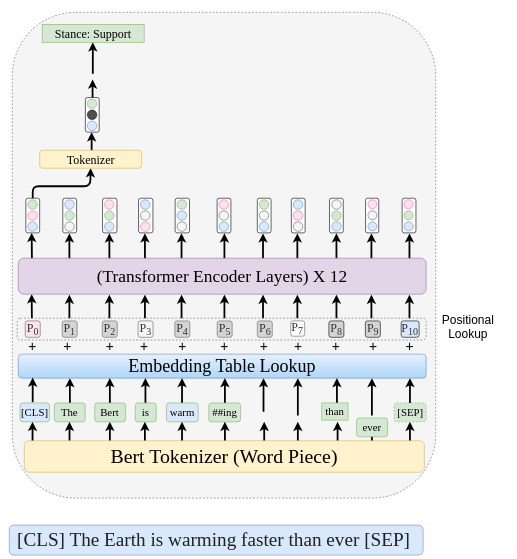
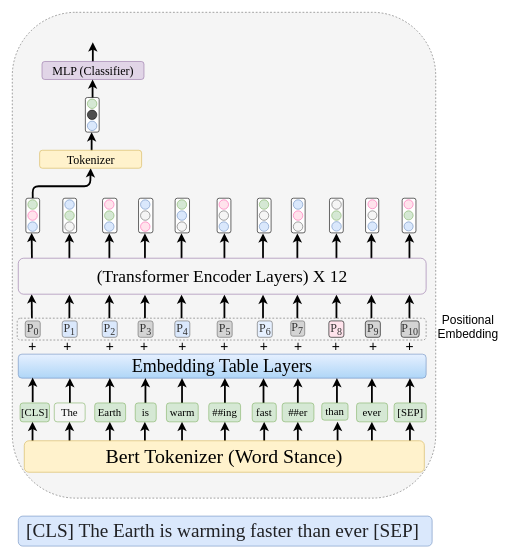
- <mxCell id="155" value="&lt;span style=&quot;font-size: 20px&quot;&gt;&lt;font face=&quot;Times New Roman&quot;&gt;Stance: Support&lt;/font&gt;&lt;/span&gt;" style="text;html=1;strokeColor=#82b366;fillColor=#d5e8d4;align=center;verticalAlign=middle;whiteSpace=wrap;rounded=0;" parent="144" vertex="1"><mxGeometry x="0.28" width="170" height="30" as="geometry" /></mxCell>
+ <mxCell id="147" value="&lt;span style=&quot;font-size: 20px&quot;&gt;&lt;font face=&quot;Times New Roman&quot;&gt;MLP (Classifier)&lt;/font&gt;&lt;/span&gt;" style="rounded=1;whiteSpace=wrap;html=1;fillColor=#e1d5e7;strokeColor=#9673a6;" parent="144" vertex="1"><mxGeometry y="62" width="170" height="30" as="geometry" /></mxCell>
- <mxCell id="88" value="&lt;font face=&quot;Times New Roman&quot; style=&quot;font-size: 29px&quot;&gt;(Transformer Encoder Layers) X 12&lt;/font&gt;" style="rounded=1;whiteSpace=wrap;html=1;fillColor=#e1d5e7;strokeColor=#9673a6;" parent="1" vertex="1"><mxGeometry x="30" y="430" width="680" height="60" as="geometry" /></mxCell>
+ <mxCell id="88" value="&lt;font face=&quot;Times New Roman&quot; style=&quot;font-size: 29px&quot;&gt;(Transformer Encoder Layers) X 12&lt;/font&gt;" style="rounded=1;whiteSpace=wrap;html=1;fillColor=#f5f5f5;strokeColor=#9673a6;" parent="1" vertex="1"><mxGeometry x="30" y="430" width="680" height="60" as="geometry" /></mxCell>
- <mxCell id="11" value="&lt;font style=&quot;font-size: 20px&quot;&gt;Positional Lookup&lt;/font&gt;" style="text;html=1;strokeColor=none;fillColor=none;align=center;verticalAlign=middle;whiteSpace=wrap;rounded=0;" parent="1" vertex="1"><mxGeometry x="720" y="524.2" width="119.81" height="40" as="geometry" /></mxCell>
+ <mxCell id="11" value="&lt;font style=&quot;font-size: 20px&quot;&gt;Positional Embedding&lt;/font&gt;" style="text;html=1;strokeColor=none;fillColor=none;align=center;verticalAlign=middle;whiteSpace=wrap;rounded=0;" parent="1" vertex="1"><mxGeometry x="720" y="524.2" width="119.81" height="40" as="geometry" /></mxCell>
- <mxCell id="67" value="&lt;span style=&quot;font-size: 20px&quot;&gt;&lt;font face=&quot;Times New Roman&quot; style=&quot;font-size: 20px&quot;&gt;P&lt;sub&gt;0&lt;/sub&gt;&lt;/font&gt;&lt;/span&gt;" style="rounded=1;whiteSpace=wrap;html=1;strokeWidth=1;strokeColor=#666666;fontColor=#333333;fillColor=#ffe3ec;" parent="64" vertex="1"><mxGeometry x="13.41" y="4.555" width="25" height="27.315" as="geometry" /></mxCell>
+ <mxCell id="67" value="&lt;span style=&quot;font-size: 20px&quot;&gt;&lt;font face=&quot;Times New Roman&quot; style=&quot;font-size: 20px&quot;&gt;P&lt;sub&gt;0&lt;/sub&gt;&lt;/font&gt;&lt;/span&gt;" style="rounded=1;whiteSpace=wrap;html=1;strokeWidth=1;strokeColor=#666666;fontColor=#333333;fillColor=#D4D4D4;" parent="64" vertex="1"><mxGeometry x="13.41" y="4.555" width="25" height="27.315" as="geometry" /></mxCell>
- <mxCell id="66" value="&lt;font style=&quot;font-size: 20px&quot;&gt;&lt;span style=&quot;font-family: &amp;#34;times new roman&amp;#34;&quot;&gt;P&lt;/span&gt;&lt;sub style=&quot;font-family: &amp;#34;times new roman&amp;#34;&quot;&gt;1&lt;/sub&gt;&lt;/font&gt;" style="rounded=1;whiteSpace=wrap;html=1;strokeWidth=1;strokeColor=#666666;fontColor=#333333;fillColor=#D4D4D4;" parent="64" vertex="1"><mxGeometry x="75.05" y="4.555" width="25" height="27.315" as="geometry" /></mxCell>
+ <mxCell id="66" value="&lt;font style=&quot;font-size: 20px&quot;&gt;&lt;span style=&quot;font-family: &amp;#34;times new roman&amp;#34;&quot;&gt;P&lt;/span&gt;&lt;sub style=&quot;font-family: &amp;#34;times new roman&amp;#34;&quot;&gt;1&lt;/sub&gt;&lt;/font&gt;" style="rounded=1;whiteSpace=wrap;html=1;strokeWidth=1;strokeColor=#666666;fontColor=#333333;fillColor=#dae8fc;" parent="64" vertex="1"><mxGeometry x="75.05" y="4.555" width="25" height="27.315" as="geometry" /></mxCell>
- <mxCell id="68" value="&lt;font style=&quot;font-size: 20px&quot;&gt;&lt;span style=&quot;font-family: &amp;#34;times new roman&amp;#34;&quot;&gt;P&lt;/span&gt;&lt;sub style=&quot;font-family: &amp;#34;times new roman&amp;#34;&quot;&gt;2&lt;/sub&gt;&lt;/font&gt;" style="rounded=1;whiteSpace=wrap;html=1;strokeWidth=1;strokeColor=#666666;fontColor=#333333;fillColor=#D4D4D4;" vertex="1" parent="64"><mxGeometry x="141.81" y="4.555" width="25" height="27.315" as="geometry" /></mxCell>
+ <mxCell id="68" value="&lt;font style=&quot;font-size: 20px&quot;&gt;&lt;span style=&quot;font-family: &amp;#34;times new roman&amp;#34;&quot;&gt;P&lt;/span&gt;&lt;sub style=&quot;font-family: &amp;#34;times new roman&amp;#34;&quot;&gt;2&lt;/sub&gt;&lt;/font&gt;" style="rounded=1;whiteSpace=wrap;html=1;strokeWidth=1;strokeColor=#666666;fontColor=#333333;fillColor=#dae8fc;" vertex="1" parent="64"><mxGeometry x="141.81" y="4.555" width="25" height="27.315" as="geometry" /></mxCell>
- <mxCell id="69" value="&lt;font style=&quot;font-size: 20px&quot;&gt;&lt;span style=&quot;font-family: &amp;#34;times new roman&amp;#34;&quot;&gt;P&lt;/span&gt;&lt;sub style=&quot;font-family: &amp;#34;times new roman&amp;#34;&quot;&gt;3&lt;/sub&gt;&lt;/font&gt;" style="rounded=1;whiteSpace=wrap;html=1;strokeWidth=1;strokeColor=#666666;fontColor=#333333;fillColor=#f5f5f5;" vertex="1" parent="64"><mxGeometry x="201.53" y="4.555" width="25" height="27.315" as="geometry" /></mxCell>
+ <mxCell id="69" value="&lt;font style=&quot;font-size: 20px&quot;&gt;&lt;span style=&quot;font-family: &amp;#34;times new roman&amp;#34;&quot;&gt;P&lt;/span&gt;&lt;sub style=&quot;font-family: &amp;#34;times new roman&amp;#34;&quot;&gt;3&lt;/sub&gt;&lt;/font&gt;" style="rounded=1;whiteSpace=wrap;html=1;strokeWidth=1;strokeColor=#666666;fontColor=#333333;fillColor=#D4D4D4;" vertex="1" parent="64"><mxGeometry x="201.53" y="4.555" width="25" height="27.315" as="geometry" /></mxCell>
- <mxCell id="70" value="&lt;font style=&quot;font-size: 20px&quot;&gt;&lt;span style=&quot;font-family: &amp;#34;times new roman&amp;#34;&quot;&gt;P&lt;/span&gt;&lt;sub style=&quot;font-family: &amp;#34;times new roman&amp;#34;&quot;&gt;4&lt;/sub&gt;&lt;/font&gt;" style="rounded=1;whiteSpace=wrap;html=1;strokeWidth=1;strokeColor=#666666;fontColor=#333333;fillColor=#D4D4D4;" vertex="1" parent="64"><mxGeometry x="262.81" y="4.555" width="25" height="27.315" as="geometry" /></mxCell>
+ <mxCell id="70" value="&lt;font style=&quot;font-size: 20px&quot;&gt;&lt;span style=&quot;font-family: &amp;#34;times new roman&amp;#34;&quot;&gt;P&lt;/span&gt;&lt;sub style=&quot;font-family: &amp;#34;times new roman&amp;#34;&quot;&gt;4&lt;/sub&gt;&lt;/font&gt;" style="rounded=1;whiteSpace=wrap;html=1;strokeWidth=1;strokeColor=#666666;fontColor=#333333;fillColor=#dae8fc;" vertex="1" parent="64"><mxGeometry x="262.81" y="4.555" width="25" height="27.315" as="geometry" /></mxCell>
- <mxCell id="73" value="&lt;font style=&quot;font-size: 20px&quot;&gt;&lt;span style=&quot;font-family: &amp;#34;times new roman&amp;#34;&quot;&gt;P&lt;/span&gt;&lt;sub style=&quot;font-family: &amp;#34;times new roman&amp;#34;&quot;&gt;6&lt;/sub&gt;&lt;/font&gt;" style="rounded=1;whiteSpace=wrap;html=1;strokeWidth=1;strokeColor=#666666;fontColor=#333333;fillColor=#D4D4D4;" parent="64" vertex="1"><mxGeometry x="400.31" y="4.555" width="25" height="27.315" as="geometry" /></mxCell>
+ <mxCell id="73" value="&lt;font style=&quot;font-size: 20px&quot;&gt;&lt;span style=&quot;font-family: &amp;#34;times new roman&amp;#34;&quot;&gt;P&lt;/span&gt;&lt;sub style=&quot;font-family: &amp;#34;times new roman&amp;#34;&quot;&gt;6&lt;/sub&gt;&lt;/font&gt;" style="rounded=1;whiteSpace=wrap;html=1;strokeWidth=1;strokeColor=#666666;fontColor=#333333;fillColor=#e6f0ff;" parent="64" vertex="1"><mxGeometry x="400.31" y="4.555" width="25" height="27.315" as="geometry" /></mxCell>
- <mxCell id="76" value="&lt;font style=&quot;font-size: 20px&quot;&gt;&lt;span style=&quot;font-family: &amp;#34;times new roman&amp;#34;&quot;&gt;P&lt;/span&gt;&lt;sub style=&quot;font-family: &amp;#34;times new roman&amp;#34;&quot;&gt;7&lt;/sub&gt;&lt;/font&gt;" style="rounded=1;whiteSpace=wrap;html=1;strokeWidth=1;strokeColor=#666666;fontColor=#333333;fillColor=#ffffff;" parent="64" vertex="1"><mxGeometry x="456.06" y="4.56" width="23.29" height="25.44" as="geometry" /></mxCell>
+ <mxCell id="76" value="&lt;font style=&quot;font-size: 20px&quot;&gt;&lt;span style=&quot;font-family: &amp;#34;times new roman&amp;#34;&quot;&gt;P&lt;/span&gt;&lt;sub style=&quot;font-family: &amp;#34;times new roman&amp;#34;&quot;&gt;7&lt;/sub&gt;&lt;/font&gt;" style="rounded=1;whiteSpace=wrap;html=1;strokeWidth=1;strokeColor=#666666;fontColor=#333333;fillColor=#D4D4D4;" parent="64" vertex="1"><mxGeometry x="456.06" y="4.56" width="23.29" height="25.44" as="geometry" /></mxCell>
- <mxCell id="72" value="&lt;font style=&quot;font-size: 20px&quot;&gt;&lt;span style=&quot;color: rgb(51 , 51 , 51) ; font-family: &amp;#34;times new roman&amp;#34;&quot;&gt;P&lt;/span&gt;&lt;sub style=&quot;color: rgb(51 , 51 , 51) ; font-family: &amp;#34;times new roman&amp;#34;&quot;&gt;8&lt;/sub&gt;&lt;/font&gt;" style="rounded=1;whiteSpace=wrap;html=1;strokeWidth=1;fillColor=#D4D4D4;" parent="64" vertex="1"><mxGeometry x="519.66" y="4.555" width="25" height="27.315" as="geometry" /></mxCell>
+ <mxCell id="72" value="&lt;font style=&quot;font-size: 20px&quot;&gt;&lt;span style=&quot;color: rgb(51 , 51 , 51) ; font-family: &amp;#34;times new roman&amp;#34;&quot;&gt;P&lt;/span&gt;&lt;sub style=&quot;color: rgb(51 , 51 , 51) ; font-family: &amp;#34;times new roman&amp;#34;&quot;&gt;8&lt;/sub&gt;&lt;/font&gt;" style="rounded=1;whiteSpace=wrap;html=1;strokeWidth=1;fillColor=#ffe3ec;" parent="64" vertex="1"><mxGeometry x="519.66" y="4.555" width="25" height="27.315" as="geometry" /></mxCell>
- <mxCell id="75" value="&lt;font style=&quot;font-size: 20px&quot;&gt;&lt;span style=&quot;color: rgb(51 , 51 , 51) ; font-family: &amp;#34;times new roman&amp;#34;&quot;&gt;P&lt;/span&gt;&lt;sub style=&quot;color: rgb(51 , 51 , 51) ; font-family: &amp;#34;times new roman&amp;#34;&quot;&gt;10&lt;/sub&gt;&lt;/font&gt;" style="rounded=1;whiteSpace=wrap;html=1;strokeWidth=1;fillColor=#dae8fc;" parent="64" vertex="1"><mxGeometry x="640.15" y="4.555" width="30" height="27.31" as="geometry" /></mxCell>
+ <mxCell id="75" value="&lt;font style=&quot;font-size: 20px&quot;&gt;&lt;span style=&quot;color: rgb(51 , 51 , 51) ; font-family: &amp;#34;times new roman&amp;#34;&quot;&gt;P&lt;/span&gt;&lt;sub style=&quot;color: rgb(51 , 51 , 51) ; font-family: &amp;#34;times new roman&amp;#34;&quot;&gt;10&lt;/sub&gt;&lt;/font&gt;" style="rounded=1;whiteSpace=wrap;html=1;strokeWidth=1;fillColor=#D4D4D4;" parent="64" vertex="1"><mxGeometry x="640.15" y="4.555" width="30" height="27.31" as="geometry" /></mxCell>
- <mxCell id="6" value="&lt;font style=&quot;font-size: 30px&quot; face=&quot;Times New Roman&quot;&gt;Embedding Table Lookup&lt;/font&gt;" style="rounded=1;whiteSpace=wrap;html=1;strokeColor=#6c8ebf;fillColor=#E6F0FF;gradientColor=#AFD6F7;" parent="1" vertex="1"><mxGeometry x="30" y="590" width="680" height="40" as="geometry" /></mxCell>
+ <mxCell id="6" value="&lt;font style=&quot;font-size: 30px&quot; face=&quot;Times New Roman&quot;&gt;Embedding Table Layers&lt;/font&gt;" style="rounded=1;whiteSpace=wrap;html=1;strokeColor=#6c8ebf;fillColor=#E6F0FF;gradientColor=#AFD6F7;" parent="1" vertex="1"><mxGeometry x="30" y="590" width="680" height="40" as="geometry" /></mxCell>
- <mxCell id="25" value="&lt;font style=&quot;font-size: 18px&quot; face=&quot;Times New Roman&quot;&gt;than&lt;/font&gt;" style="whiteSpace=wrap;html=1;fillColor=#d5e8d4;strokeColor=#82b366;rounded=0;" parent="13" vertex="1"><mxGeometry x="115.996" y="41.42" width="43.76" height="28.69" as="geometry" /></mxCell>
+ <mxCell id="25" value="&lt;font style=&quot;font-size: 18px&quot; face=&quot;Times New Roman&quot;&gt;than&lt;/font&gt;" style="rounded=1;whiteSpace=wrap;html=1;fillColor=#d5e8d4;strokeColor=#82b366;" parent="13" vertex="1"><mxGeometry x="115.996" y="41.42" width="43.76" height="28.69" as="geometry" /></mxCell>
- <mxCell id="8" value="&lt;font style=&quot;font-size: 18px&quot; face=&quot;Times New Roman&quot;&gt;[CLS]&lt;/font&gt;" style="rounded=1;whiteSpace=wrap;html=1;fillColor=#dae8fc;strokeColor=#82b366;" parent="1" vertex="1"><mxGeometry x="33" y="671.31" width="49" height="31.52" as="geometry" /></mxCell>
+ <mxCell id="8" value="&lt;font style=&quot;font-size: 18px&quot; face=&quot;Times New Roman&quot;&gt;[CLS]&lt;/font&gt;" style="rounded=1;whiteSpace=wrap;html=1;fillColor=#d5e8d4;strokeColor=#82b366;" parent="1" vertex="1"><mxGeometry x="33" y="671.31" width="49" height="31.52" as="geometry" /></mxCell>
- <mxCell id="10" value="&lt;font style=&quot;font-size: 18px&quot; face=&quot;Times New Roman&quot;&gt;The&lt;/font&gt;" style="rounded=1;whiteSpace=wrap;html=1;fillColor=#d5e8d4;strokeColor=#82b366;" parent="1" vertex="1"><mxGeometry x="90" y="671.31" width="51.48" height="31.52" as="geometry" /></mxCell>
+ <mxCell id="10" value="&lt;font style=&quot;font-size: 18px&quot; face=&quot;Times New Roman&quot;&gt;The&lt;/font&gt;" style="rounded=1;whiteSpace=wrap;html=1;fillColor=#f5f5f5;strokeColor=#82b366;" parent="1" vertex="1"><mxGeometry x="90" y="671.31" width="51.48" height="31.52" as="geometry" /></mxCell>
- <mxCell id="36" value="&lt;font style=&quot;font-size: 18px&quot; face=&quot;Times New Roman&quot;&gt;Bert&lt;/font&gt;" style="rounded=1;whiteSpace=wrap;html=1;fillColor=#d5e8d4;strokeColor=#82b366;" vertex="1" parent="1"><mxGeometry x="157.44" y="671.31" width="51.48" height="31.52" as="geometry" /></mxCell>
+ <mxCell id="36" value="&lt;font style=&quot;font-size: 18px&quot; face=&quot;Times New Roman&quot;&gt;Earth&lt;/font&gt;" style="rounded=1;whiteSpace=wrap;html=1;fillColor=#d5e8d4;strokeColor=#82b366;" vertex="1" parent="1"><mxGeometry x="157.44" y="671.31" width="51.48" height="31.52" as="geometry" /></mxCell>
- <mxCell id="38" value="&lt;font style=&quot;font-size: 18px&quot; face=&quot;Times New Roman&quot;&gt;warm&lt;/font&gt;" style="rounded=1;whiteSpace=wrap;html=1;fillColor=#dae8fc;strokeColor=#82b366;" vertex="1" parent="1"><mxGeometry x="277" y="671.31" width="53" height="31.52" as="geometry" /></mxCell>
+ <mxCell id="38" value="&lt;font style=&quot;font-size: 18px&quot; face=&quot;Times New Roman&quot;&gt;warm&lt;/font&gt;" style="rounded=1;whiteSpace=wrap;html=1;fillColor=#d5e8d4;strokeColor=#82b366;" vertex="1" parent="1"><mxGeometry x="277" y="671.31" width="53" height="31.52" as="geometry" /></mxCell>
+ <mxCell id="26" value="&lt;font style=&quot;font-size: 18px&quot; face=&quot;Times New Roman&quot;&gt;fast&lt;/font&gt;" style="rounded=1;whiteSpace=wrap;html=1;fillColor=#d5e8d4;strokeColor=#82b366;" parent="13" vertex="1"><mxGeometry y="41.423" width="40.161" height="31.515" as="geometry" /></mxCell>
+ <mxCell id="24" value="&lt;font style=&quot;font-size: 18px&quot; face=&quot;Times New Roman&quot;&gt;##er&lt;/font&gt;" style="rounded=1;whiteSpace=wrap;html=1;fillColor=#d5e8d4;strokeColor=#82b366;" parent="13" vertex="1"><mxGeometry x="49.976" y="41.42" width="52.92" height="31.52" as="geometry" /></mxCell>
- <mxCell id="28" value="&lt;font style=&quot;font-size: 18px&quot; face=&quot;Times New Roman&quot;&gt;[SEP]&lt;/font&gt;" style="rounded=1;whiteSpace=wrap;html=1;fillColor=#d5e8d4;strokeColor=#82b366;dashed=1;" parent="13" vertex="1"><mxGeometry x="236.578" y="41.423" width="53.548" height="31.515" as="geometry" /></mxCell>
+ <mxCell id="28" value="&lt;font style=&quot;font-size: 18px&quot; face=&quot;Times New Roman&quot;&gt;[SEP]&lt;/font&gt;" style="rounded=1;whiteSpace=wrap;html=1;fillColor=#d5e8d4;strokeColor=#82b366;" parent="13" vertex="1"><mxGeometry x="236.578" y="41.423" width="53.548" height="31.515" as="geometry" /></mxCell>
- <mxCell id="27" value="&lt;font style=&quot;font-size: 18px&quot; face=&quot;Times New Roman&quot;&gt;ever&lt;/font&gt;" style="rounded=1;whiteSpace=wrap;html=1;fillColor=#d5e8d4;strokeColor=#82b366;" parent="13" vertex="1"><mxGeometry x="173.996" y="66.42" width="51.69" height="31.52" as="geometry" /></mxCell>
+ <mxCell id="27" value="&lt;font style=&quot;font-size: 18px&quot; face=&quot;Times New Roman&quot;&gt;ever&lt;/font&gt;" style="rounded=1;whiteSpace=wrap;html=1;fillColor=#d5e8d4;strokeColor=#82b366;" parent="13" vertex="1"><mxGeometry x="173.996" y="41.42" width="51.69" height="31.52" as="geometry" /></mxCell>
- <mxCell id="41" value="&lt;font style=&quot;font-size: 33px&quot; face=&quot;Times New Roman&quot;&gt;Bert Tokenizer (Word Piece)&lt;/font&gt;" style="rounded=1;whiteSpace=wrap;html=1;fillColor=#fff2cc;strokeColor=#d6b656;" parent="1" vertex="1"><mxGeometry x="40" y="734.34" width="667" height="52.53" as="geometry" /></mxCell>
+ <mxCell id="41" value="&lt;font style=&quot;font-size: 33px&quot; face=&quot;Times New Roman&quot;&gt;Bert Tokenizer (Word Stance)&lt;/font&gt;" style="rounded=1;whiteSpace=wrap;html=1;fillColor=#fff2cc;strokeColor=#d6b656;" parent="1" vertex="1"><mxGeometry x="40" y="734.34" width="667" height="52.53" as="geometry" /></mxCell>
- <mxCell id="3" value="&lt;span style=&quot;color: rgb(32 , 33 , 36) ; text-align: left&quot;&gt;&lt;font style=&quot;font-size: 32px&quot; face=&quot;Times New Roman&quot;&gt;[CLS] The Earth is warming faster than ever [SEP]&amp;nbsp;&lt;/font&gt;&lt;br&gt;&lt;/span&gt;" style="rounded=1;whiteSpace=wrap;html=1;fillColor=#dae8fc;strokeColor=#6c8ebf;" parent="1" vertex="1"><mxGeometry x="15" y="875" width="690" height="50" as="geometry" /></mxCell>
+ <mxCell id="3" value="&lt;span style=&quot;color: rgb(32 , 33 , 36) ; text-align: left&quot;&gt;&lt;font style=&quot;font-size: 32px&quot; face=&quot;Times New Roman&quot;&gt;[CLS] The Earth is warming faster than ever [SEP]&amp;nbsp;&lt;/font&gt;&lt;br&gt;&lt;/span&gt;" style="rounded=1;whiteSpace=wrap;html=1;fillColor=#dae8fc;strokeColor=#6c8ebf;" parent="1" vertex="1"><mxGeometry x="30" y="860" width="690" height="50" as="geometry" /></mxCell>
